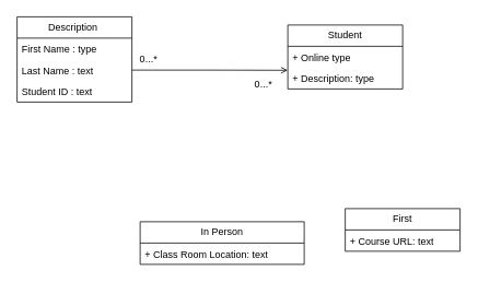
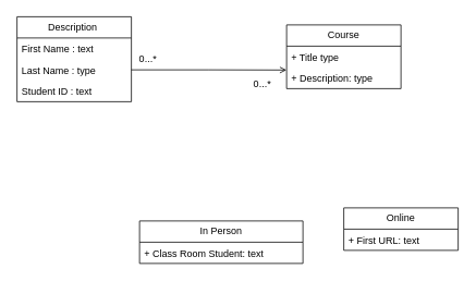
- <mxCell id="6" value="Student" style="swimlane;fontStyle=0;childLayout=stackLayout;horizontal=1;startSize=26;fillColor=none;horizontalStack=0;resizeParent=1;resizeParentMax=0;resizeLast=0;collapsible=1;marginBottom=0;whiteSpace=wrap;html=1;" vertex="1" parent="1"><mxGeometry x="350" y="30" width="140" height="78" as="geometry" /></mxCell>
+ <mxCell id="6" value="Course" style="swimlane;fontStyle=0;childLayout=stackLayout;horizontal=1;startSize=26;fillColor=none;horizontalStack=0;resizeParent=1;resizeParentMax=0;resizeLast=0;collapsible=1;marginBottom=0;whiteSpace=wrap;html=1;" vertex="1" parent="1"><mxGeometry x="350" y="30" width="140" height="78" as="geometry" /></mxCell>
- <mxCell id="3" value="First Name : type" style="text;strokeColor=none;fillColor=none;align=left;verticalAlign=top;spacingLeft=4;spacingRight=4;overflow=hidden;rotatable=0;points=[[0,0.5],[1,0.5]];portConstraint=eastwest;whiteSpace=wrap;html=1;" vertex="1" parent="2"><mxGeometry y="26" width="140" height="26" as="geometry" /></mxCell>
+ <mxCell id="3" value="First Name : text" style="text;strokeColor=none;fillColor=none;align=left;verticalAlign=top;spacingLeft=4;spacingRight=4;overflow=hidden;rotatable=0;points=[[0,0.5],[1,0.5]];portConstraint=eastwest;whiteSpace=wrap;html=1;" vertex="1" parent="2"><mxGeometry y="26" width="140" height="26" as="geometry" /></mxCell>
- <mxCell id="7" value="+ Online type" style="text;strokeColor=none;fillColor=none;align=left;verticalAlign=top;spacingLeft=4;spacingRight=4;overflow=hidden;rotatable=0;points=[[0,0.5],[1,0.5]];portConstraint=eastwest;whiteSpace=wrap;html=1;" vertex="1" parent="6"><mxGeometry y="26" width="140" height="26" as="geometry" /></mxCell>
+ <mxCell id="7" value="+ Title type" style="text;strokeColor=none;fillColor=none;align=left;verticalAlign=top;spacingLeft=4;spacingRight=4;overflow=hidden;rotatable=0;points=[[0,0.5],[1,0.5]];portConstraint=eastwest;whiteSpace=wrap;html=1;" vertex="1" parent="6"><mxGeometry y="26" width="140" height="26" as="geometry" /></mxCell>
- <mxCell id="4" value="Last Name : text" style="text;strokeColor=none;fillColor=none;align=left;verticalAlign=top;spacingLeft=4;spacingRight=4;overflow=hidden;rotatable=0;points=[[0,0.5],[1,0.5]];portConstraint=eastwest;whiteSpace=wrap;html=1;" vertex="1" parent="2"><mxGeometry y="52" width="140" height="26" as="geometry" /></mxCell>
+ <mxCell id="4" value="Last Name : type" style="text;strokeColor=none;fillColor=none;align=left;verticalAlign=top;spacingLeft=4;spacingRight=4;overflow=hidden;rotatable=0;points=[[0,0.5],[1,0.5]];portConstraint=eastwest;whiteSpace=wrap;html=1;" vertex="1" parent="2"><mxGeometry y="52" width="140" height="26" as="geometry" /></mxCell>
- <mxCell id="14" value="First" style="swimlane;fontStyle=0;childLayout=stackLayout;horizontal=1;startSize=26;fillColor=none;horizontalStack=0;resizeParent=1;resizeParentMax=0;resizeLast=0;collapsible=1;marginBottom=0;whiteSpace=wrap;html=1;" vertex="1" parent="1"><mxGeometry x="420" y="254" width="140" height="52" as="geometry" /></mxCell>
+ <mxCell id="14" value="Online" style="swimlane;fontStyle=0;childLayout=stackLayout;horizontal=1;startSize=26;fillColor=none;horizontalStack=0;resizeParent=1;resizeParentMax=0;resizeLast=0;collapsible=1;marginBottom=0;whiteSpace=wrap;html=1;" vertex="1" parent="1"><mxGeometry x="420" y="254" width="140" height="52" as="geometry" /></mxCell>
- <mxCell id="15" value="+ Course URL: text" style="text;strokeColor=none;fillColor=none;align=left;verticalAlign=top;spacingLeft=4;spacingRight=4;overflow=hidden;rotatable=0;points=[[0,0.5],[1,0.5]];portConstraint=eastwest;whiteSpace=wrap;html=1;" vertex="1" parent="14"><mxGeometry y="26" width="140" height="26" as="geometry" /></mxCell>
+ <mxCell id="15" value="+ First URL: text" style="text;strokeColor=none;fillColor=none;align=left;verticalAlign=top;spacingLeft=4;spacingRight=4;overflow=hidden;rotatable=0;points=[[0,0.5],[1,0.5]];portConstraint=eastwest;whiteSpace=wrap;html=1;" vertex="1" parent="14"><mxGeometry y="26" width="140" height="26" as="geometry" /></mxCell>
- <mxCell id="13" value="+ Class Room Location: text" style="text;strokeColor=none;fillColor=none;align=left;verticalAlign=top;spacingLeft=4;spacingRight=4;overflow=hidden;rotatable=0;points=[[0,0.5],[1,0.5]];portConstraint=eastwest;whiteSpace=wrap;html=1;" vertex="1" parent="12"><mxGeometry y="26" width="200" height="26" as="geometry" /></mxCell>
+ <mxCell id="13" value="+ Class Room Student: text" style="text;strokeColor=none;fillColor=none;align=left;verticalAlign=top;spacingLeft=4;spacingRight=4;overflow=hidden;rotatable=0;points=[[0,0.5],[1,0.5]];portConstraint=eastwest;whiteSpace=wrap;html=1;" vertex="1" parent="12"><mxGeometry y="26" width="200" height="26" as="geometry" /></mxCell>
